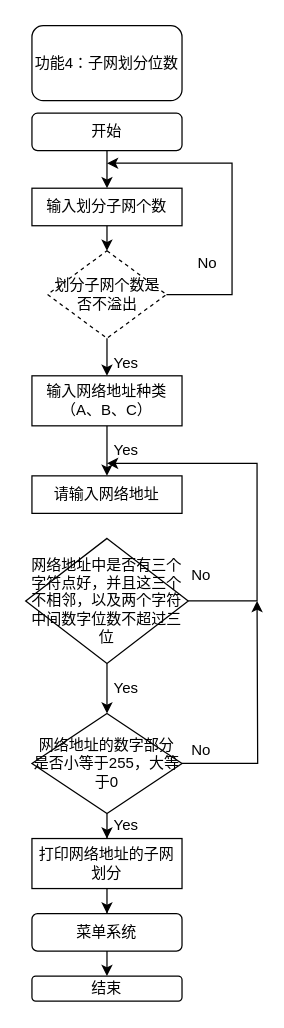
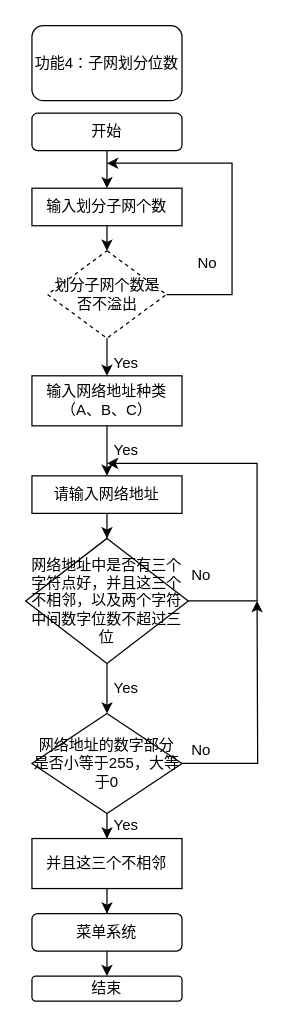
+ <mxCell id="14" style="edgeStyle=orthogonalEdgeStyle;rounded=0;orthogonalLoop=1;jettySize=auto;html=1;entryX=0.5;entryY=0;entryDx=0;entryDy=0;" parent="1" source="15" target="18" edge="1"><mxGeometry relative="1" as="geometry" /></mxCell>
- <mxCell id="26" value="打印网络地址的子网划分" style="rounded=0;whiteSpace=wrap;html=1;" parent="1" vertex="1"><mxGeometry x="25" y="670" width="120" height="40" as="geometry" /></mxCell>
+ <mxCell id="26" value="并且这三个不相邻" style="rounded=0;whiteSpace=wrap;html=1;" parent="1" vertex="1"><mxGeometry x="25" y="670" width="120" height="40" as="geometry" /></mxCell>
